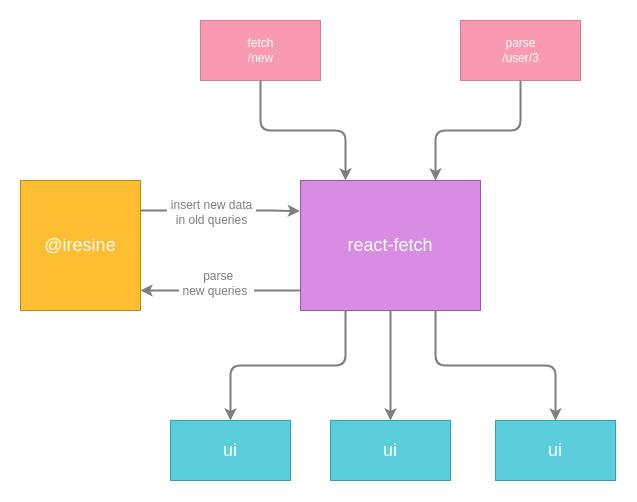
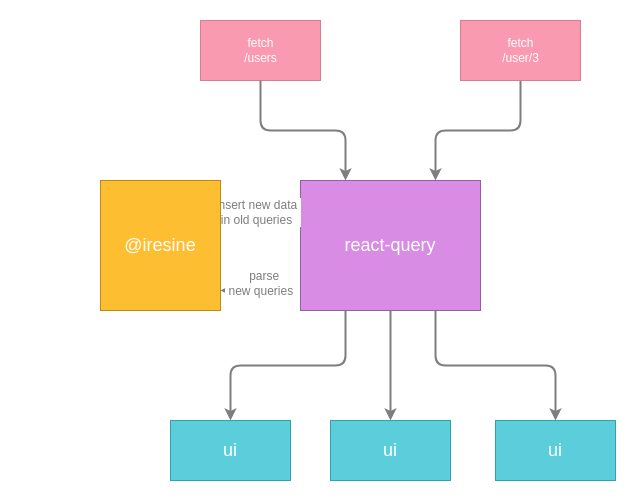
- <mxCell id="4" value="&lt;font color=&quot;#ffffff&quot;&gt;fetch&lt;br&gt;/new&lt;/font&gt;" style="text;html=1;resizable=0;autosize=1;align=center;verticalAlign=middle;points=[];fillColor=none;rounded=0;" parent="1" vertex="1"><mxGeometry x="235" y="35" width="50" height="30" as="geometry" /></mxCell>
+ <mxCell id="4" value="&lt;font color=&quot;#ffffff&quot;&gt;fetch&lt;br&gt;/users&lt;/font&gt;" style="text;html=1;resizable=0;autosize=1;align=center;verticalAlign=middle;points=[];fillColor=none;rounded=0;" parent="1" vertex="1"><mxGeometry x="235" y="35" width="50" height="30" as="geometry" /></mxCell>
- <mxCell id="7" value="&lt;font color=&quot;#ffffff&quot;&gt;parse&lt;br&gt;/user/3&lt;/font&gt;" style="text;html=1;resizable=0;autosize=1;align=center;verticalAlign=middle;points=[];fillColor=none;rounded=0;" parent="1" vertex="1"><mxGeometry x="495" y="35" width="50" height="30" as="geometry" /></mxCell>
+ <mxCell id="7" value="&lt;font color=&quot;#ffffff&quot;&gt;fetch&lt;br&gt;/user/3&lt;/font&gt;" style="text;html=1;resizable=0;autosize=1;align=center;verticalAlign=middle;points=[];fillColor=none;rounded=0;" parent="1" vertex="1"><mxGeometry x="495" y="35" width="50" height="30" as="geometry" /></mxCell>
- <mxCell id="15" value="&lt;font color=&quot;#ffffff&quot; style=&quot;font-size: 18px&quot;&gt;@iresine&lt;/font&gt;" style="rounded=0;whiteSpace=wrap;html=1;gradientColor=none;strokeColor=#bb881a;fillColor=#febe31;" parent="1" vertex="1"><mxGeometry x="20" y="180" width="120" height="130" as="geometry" /></mxCell>
+ <mxCell id="15" value="&lt;font color=&quot;#ffffff&quot; style=&quot;font-size: 18px&quot;&gt;@iresine&lt;/font&gt;" style="rounded=0;whiteSpace=wrap;html=1;gradientColor=none;strokeColor=#bb881a;fillColor=#febe31;" parent="1" vertex="1"><mxGeometry x="100" y="180" width="120" height="130" as="geometry" /></mxCell>
- <mxCell id="10" value="&lt;font color=&quot;#ffffff&quot; style=&quot;font-size: 18px&quot;&gt;react-fetch&lt;/font&gt;" style="rounded=0;whiteSpace=wrap;html=1;gradientColor=none;fillColor=#d88ce4;strokeColor=#995ba4;" parent="1" vertex="1"><mxGeometry x="300" y="180" width="180" height="130" as="geometry" /></mxCell>
+ <mxCell id="10" value="&lt;font color=&quot;#ffffff&quot; style=&quot;font-size: 18px&quot;&gt;react-query&lt;/font&gt;" style="rounded=0;whiteSpace=wrap;html=1;gradientColor=none;fillColor=#d88ce4;strokeColor=#995ba4;" parent="1" vertex="1"><mxGeometry x="300" y="180" width="180" height="130" as="geometry" /></mxCell>
